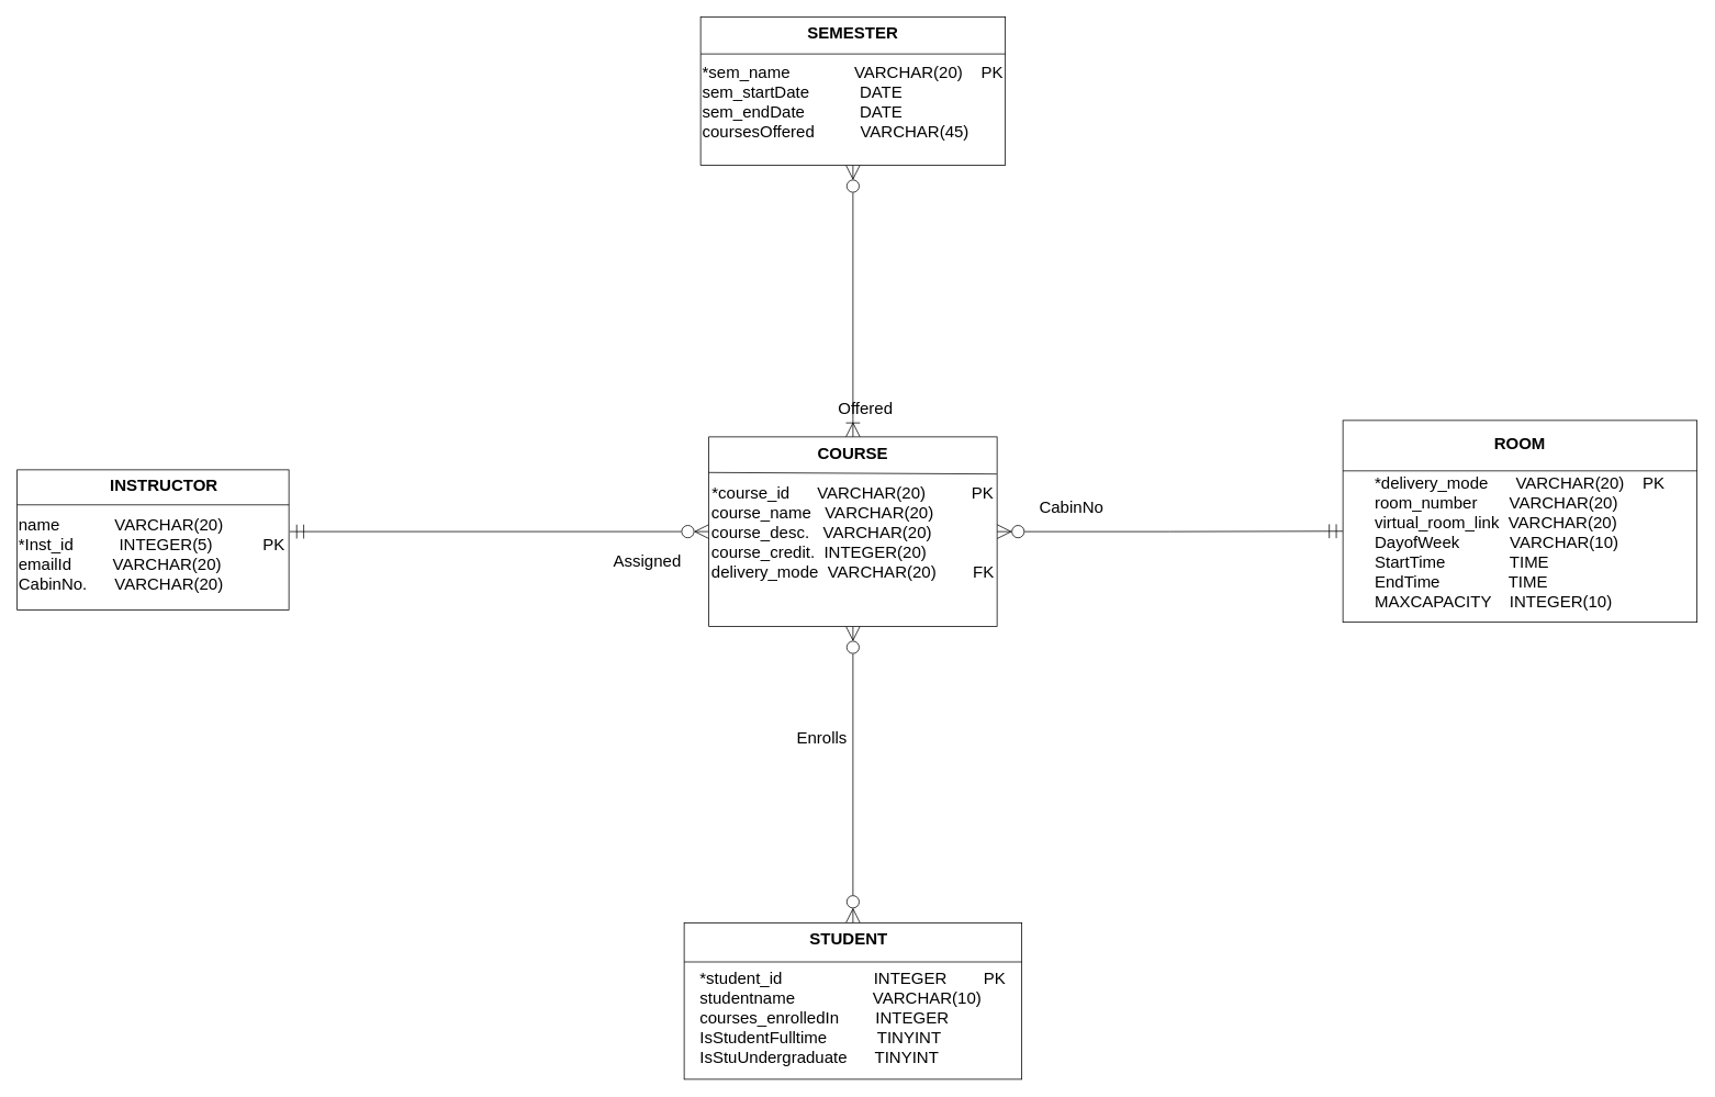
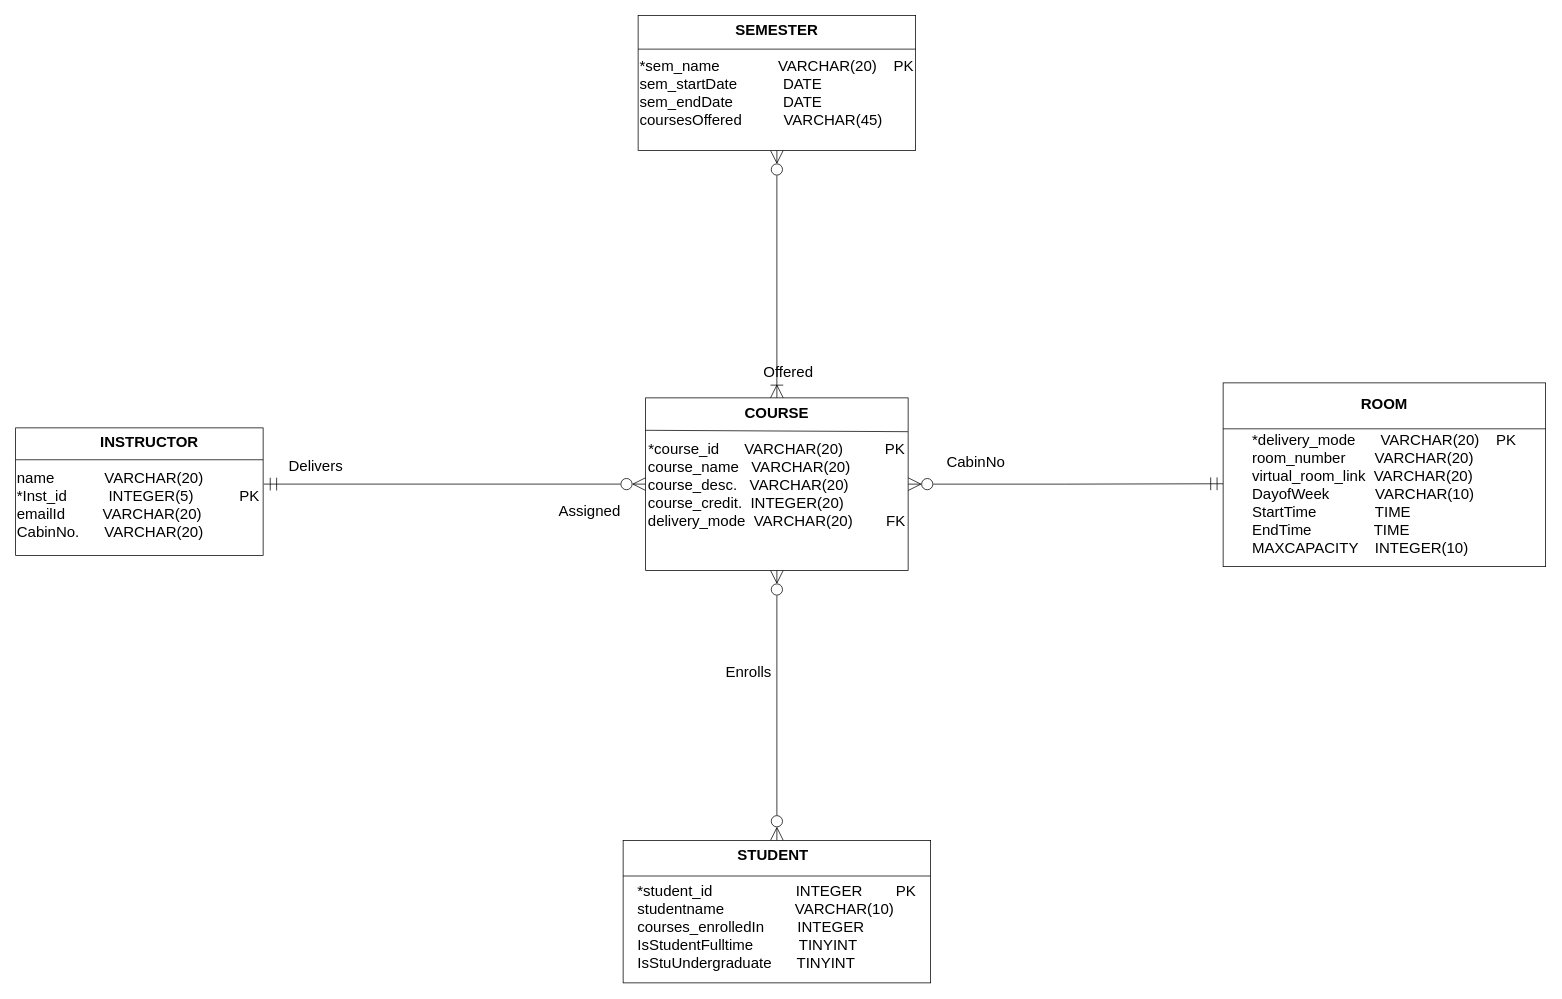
+ <mxCell id="18" value="Delivers" style="text;html=1;align=center;verticalAlign=middle;resizable=0;points=[];autosize=1;strokeColor=none;fillColor=none;fontSize=20;" vertex="1" parent="1"><mxGeometry x="375" y="605" width="90" height="30" as="geometry" /></mxCell>
